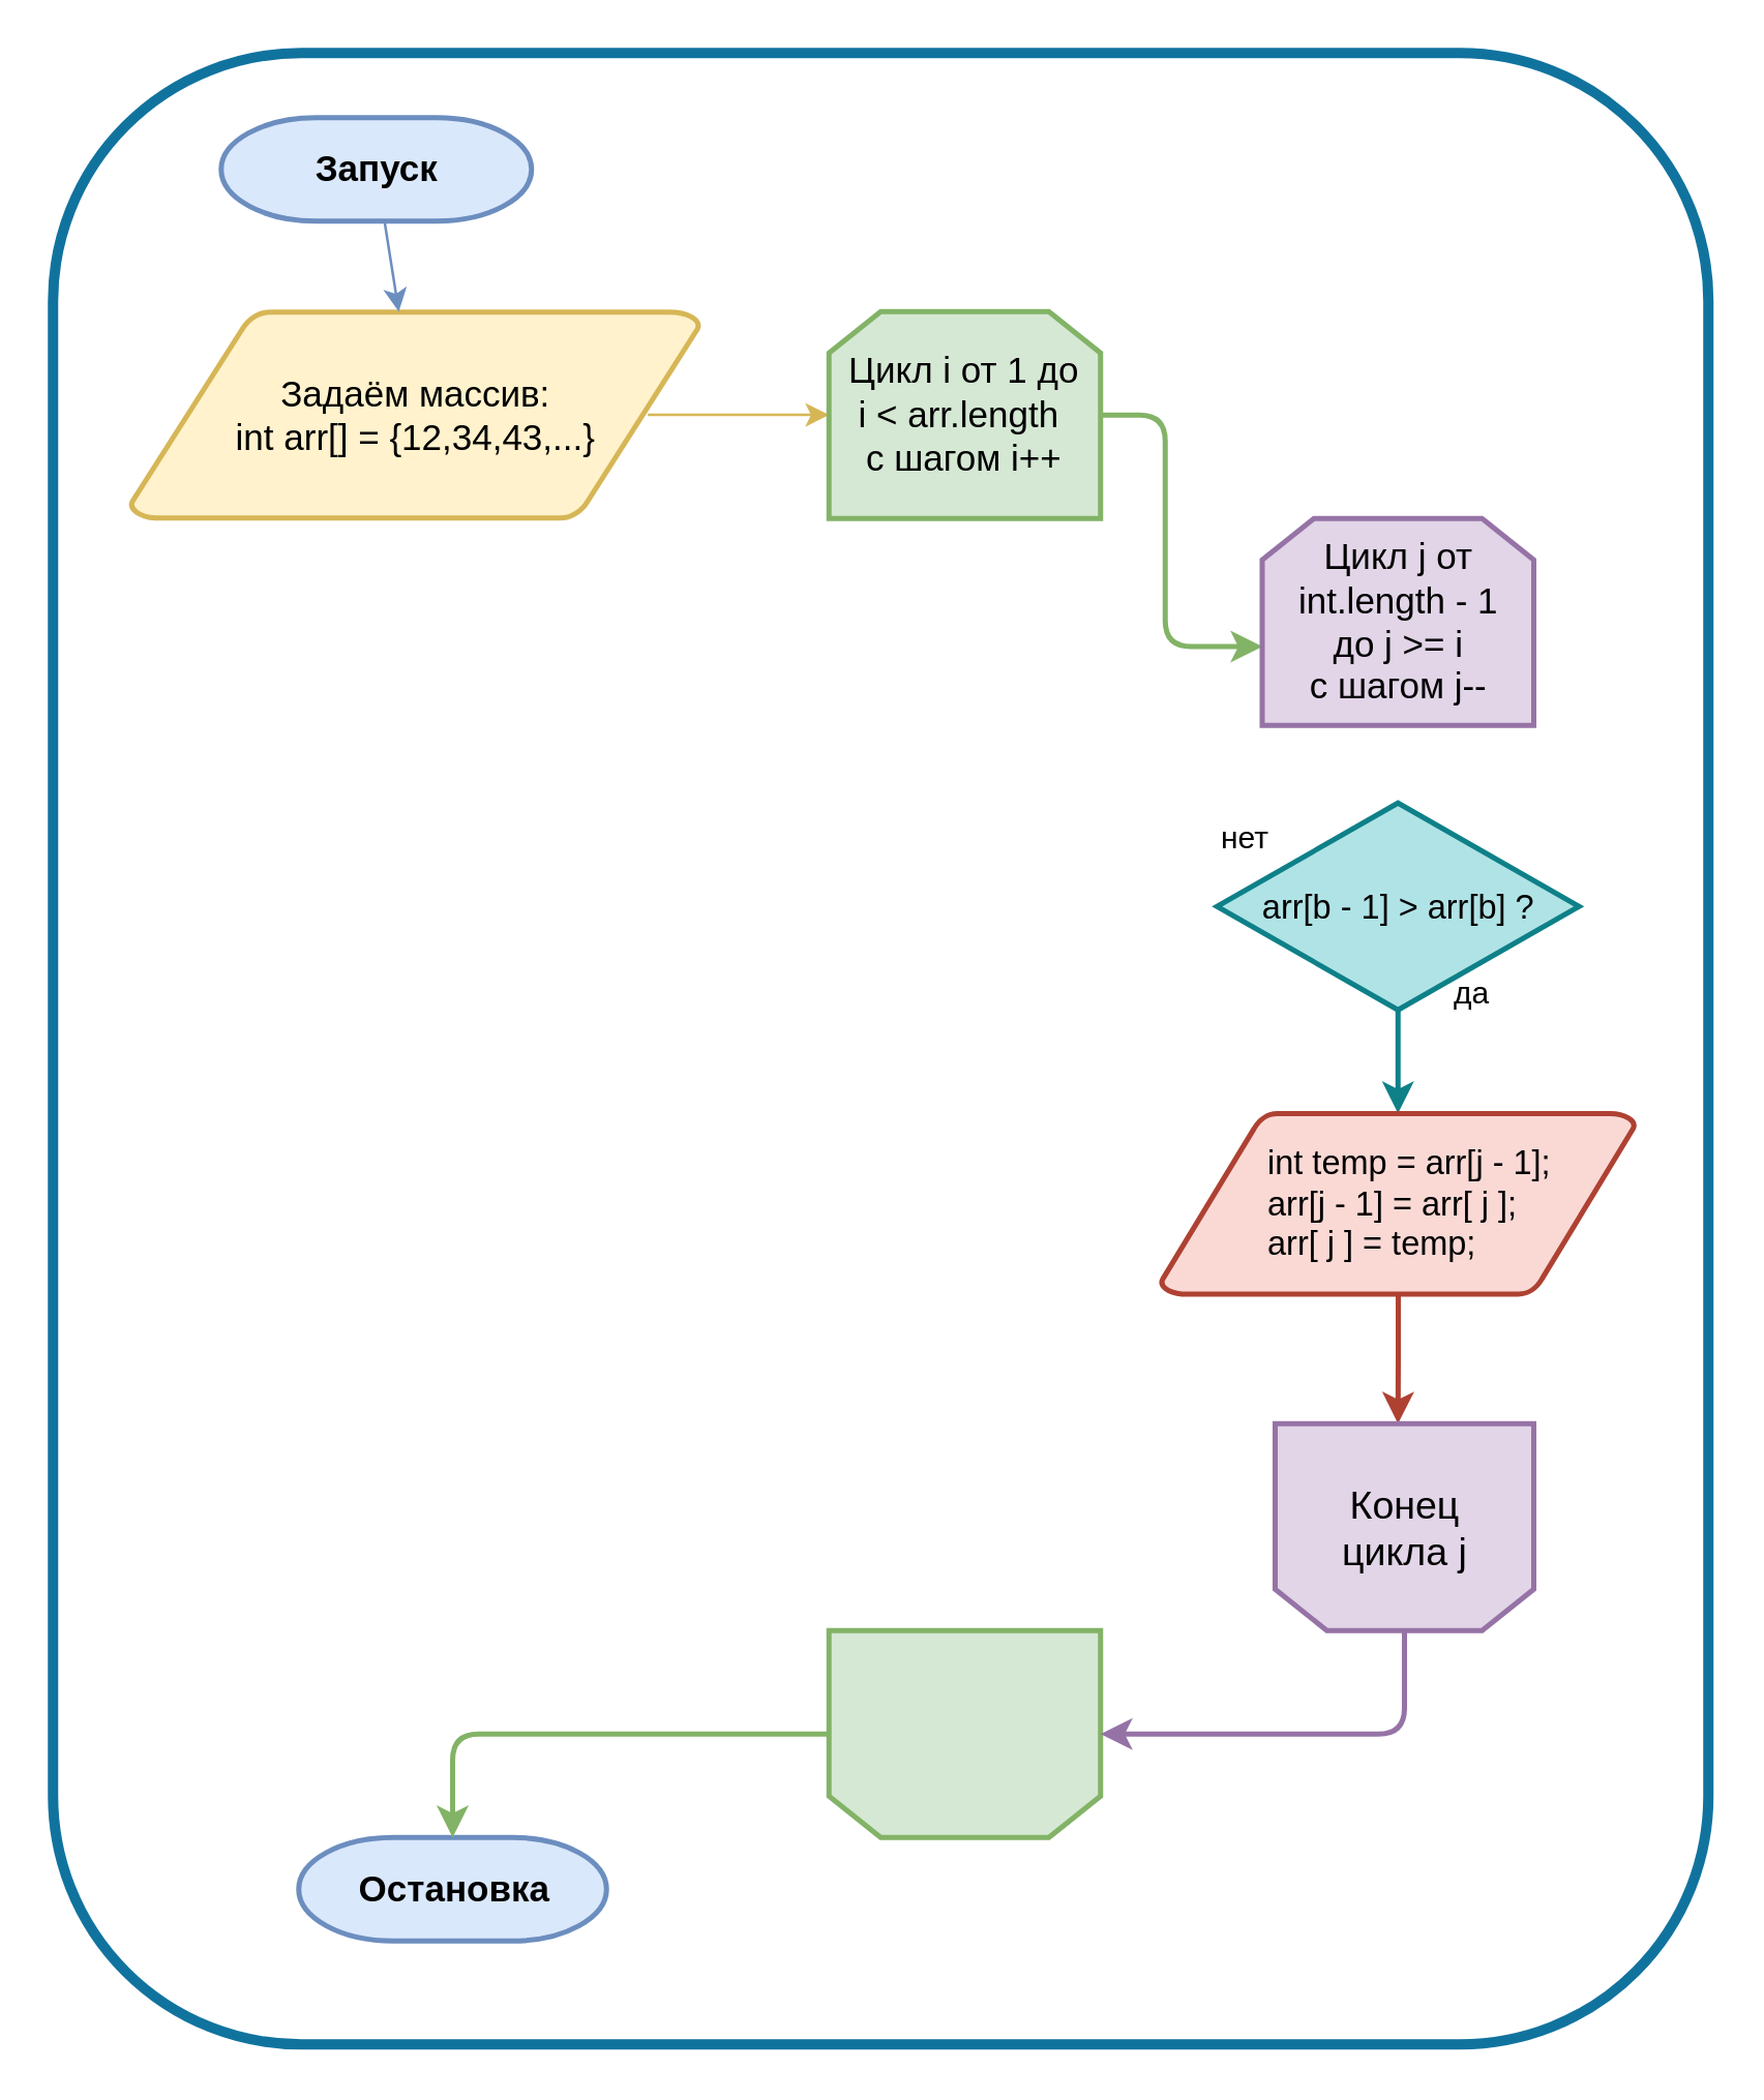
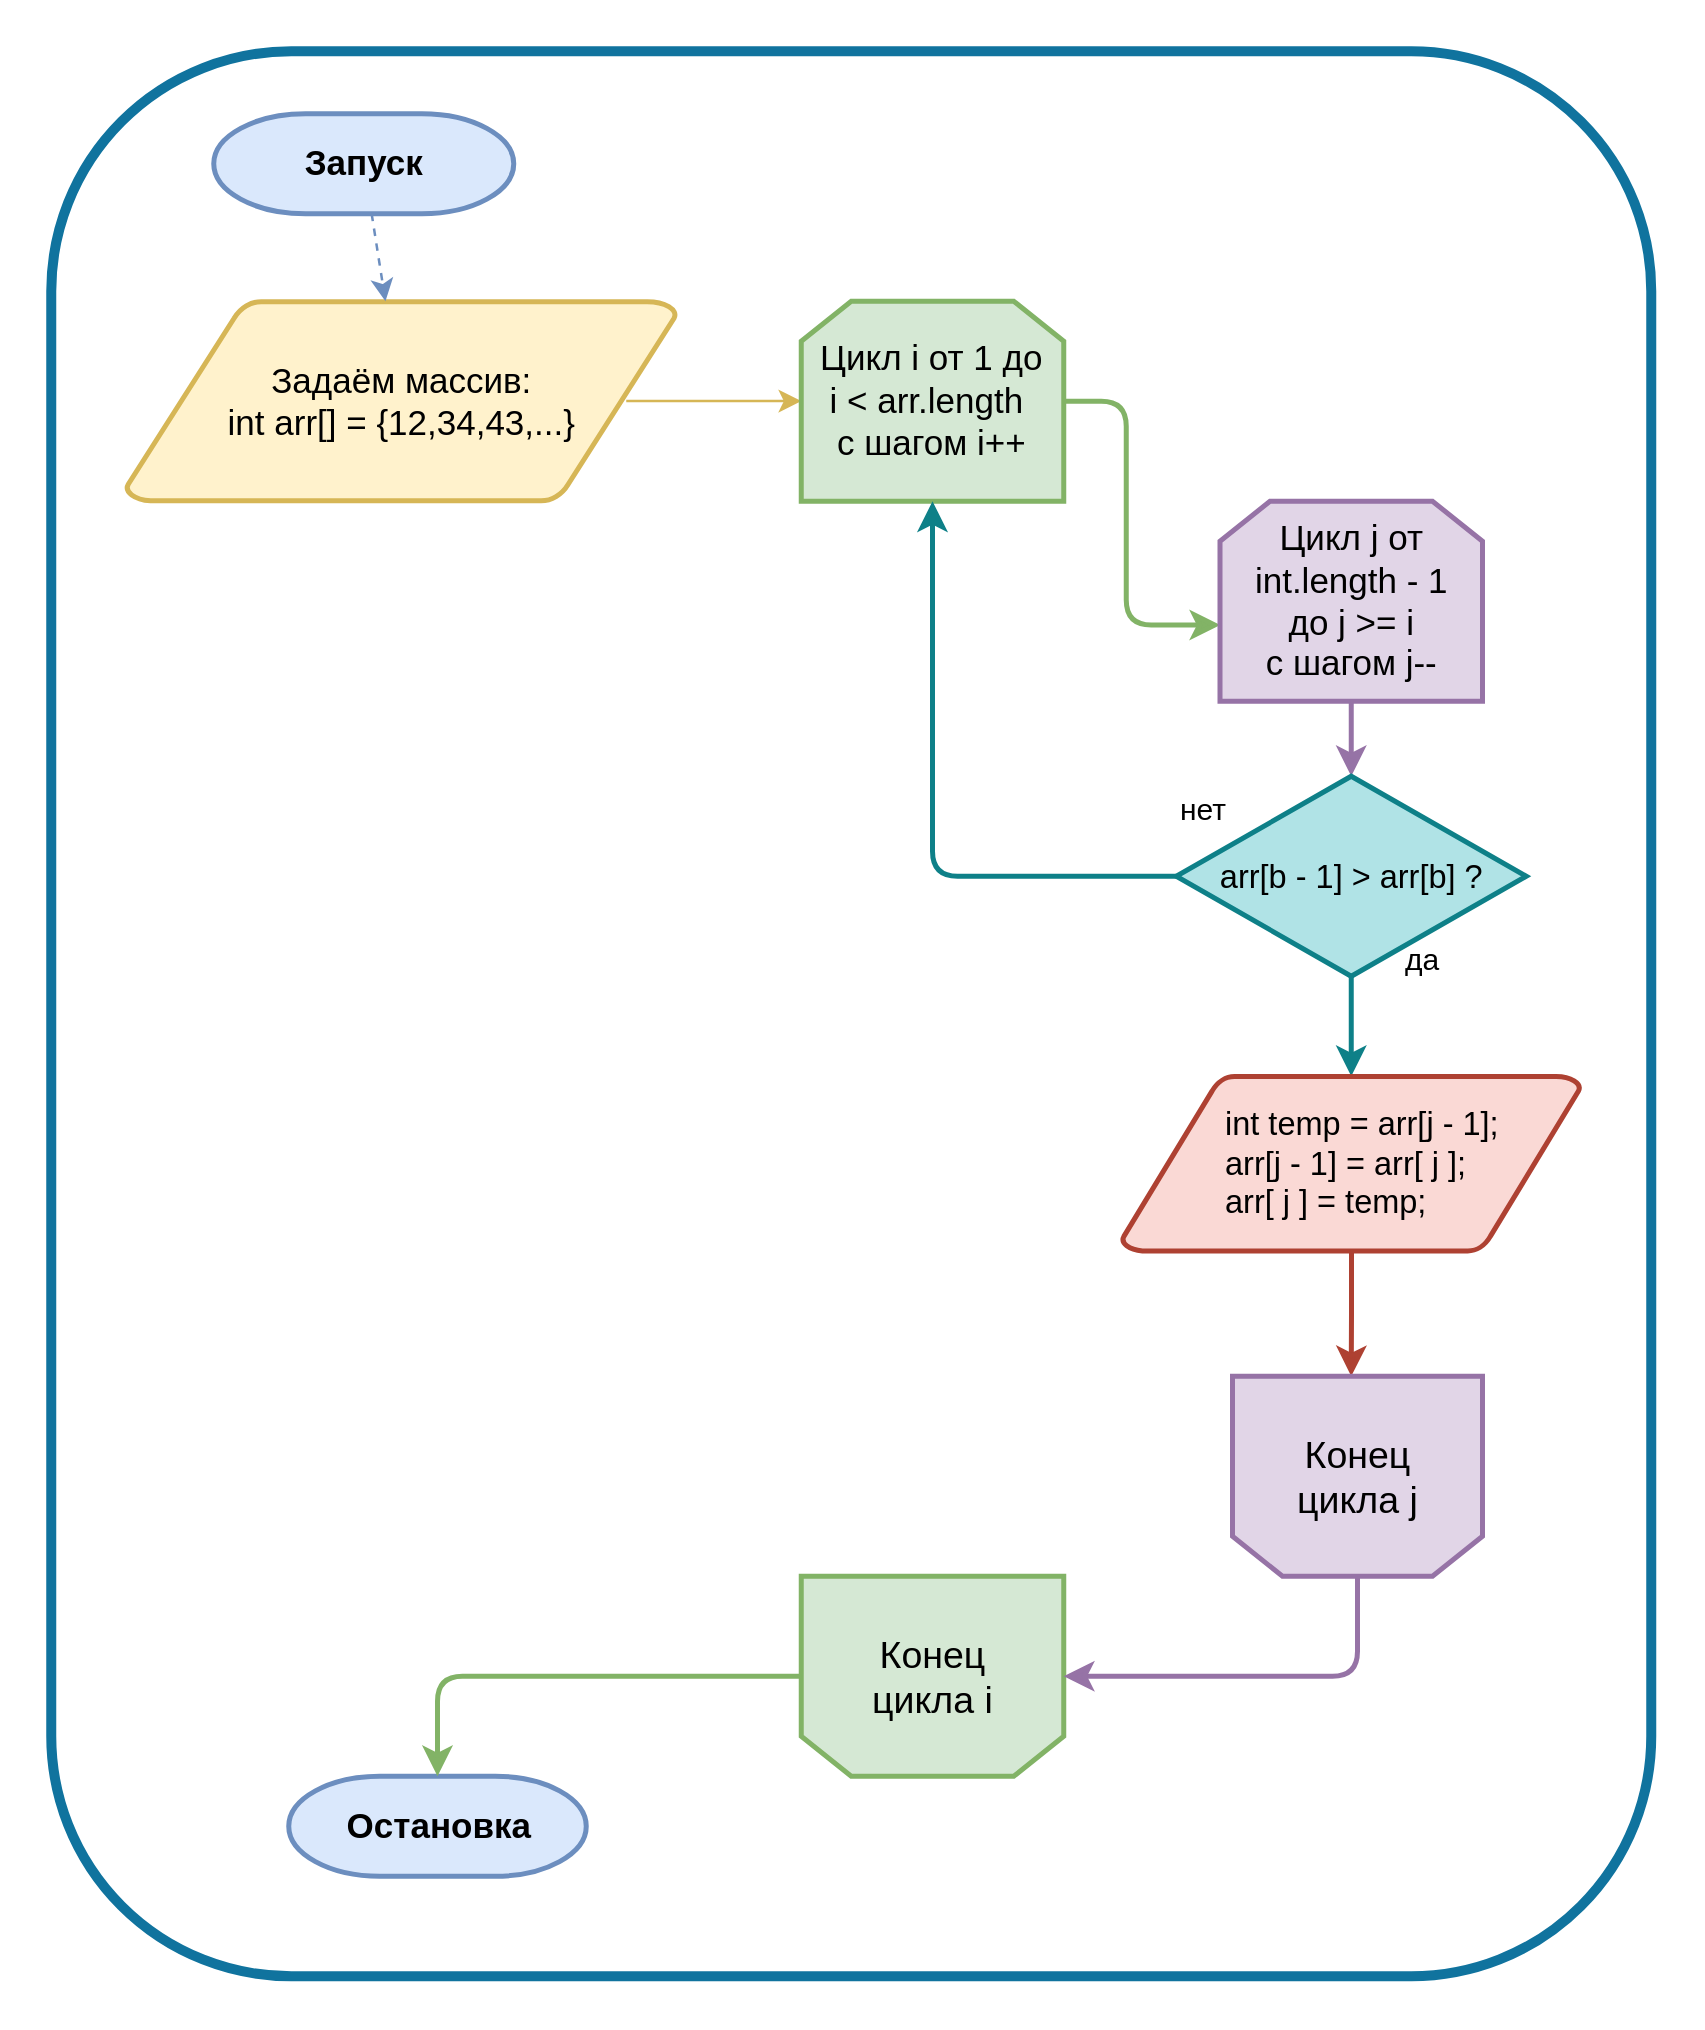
- <mxCell id="5" style="fontStyle=1;strokeColor=#6c8ebf;strokeWidth=1;html=1;fillColor=#dae8fc;" parent="1" source="3" target="4" edge="1"><mxGeometry relative="1" as="geometry" /></mxCell>
+ <mxCell id="5" style="fontStyle=1;strokeColor=#6c8ebf;strokeWidth=1;html=1;fillColor=#dae8fc;dashed=1;" parent="1" source="3" target="4" edge="1"><mxGeometry relative="1" as="geometry" /></mxCell>
+ <mxCell id="12" value="" style="endArrow=classic;html=1;exitX=0.5;exitY=1;exitDx=0;exitDy=0;fillColor=#e1d5e7;strokeColor=#9673a6;entryX=0.5;entryY=0;entryDx=0;entryDy=0;entryPerimeter=0;strokeWidth=2;" edge="1" parent="1" source="11" target="13"><mxGeometry width="50" height="50" relative="1" as="geometry"><mxPoint x="290" y="330" as="sourcePoint" /><mxPoint x="533" y="310" as="targetPoint" /><Array as="points" /></mxGeometry></mxCell>
+ <mxCell id="14" value="" style="edgeStyle=segmentEdgeStyle;endArrow=classic;html=1;exitX=0;exitY=0.5;exitDx=0;exitDy=0;exitPerimeter=0;entryX=0.5;entryY=1;entryDx=0;entryDy=0;fillColor=#b0e3e6;strokeColor=#0e8088;strokeWidth=2;" edge="1" parent="1" source="13" target="9"><mxGeometry width="50" height="50" relative="1" as="geometry"><mxPoint x="330" y="270" as="sourcePoint" /><mxPoint x="373" y="202" as="targetPoint" /><Array as="points"><mxPoint x="373" y="350" /><mxPoint x="373" y="200" /></Array></mxGeometry></mxCell>
+ <mxCell id="22" value="&lt;font style=&quot;font-size: 15px&quot;&gt;Конец &lt;br&gt;цикла i&lt;/font&gt;" style="text;html=1;strokeColor=none;fillColor=none;align=center;verticalAlign=middle;whiteSpace=wrap;rounded=0;" vertex="1" parent="1"><mxGeometry x="322.5" y="630" width="100" height="80" as="geometry" /></mxCell>
